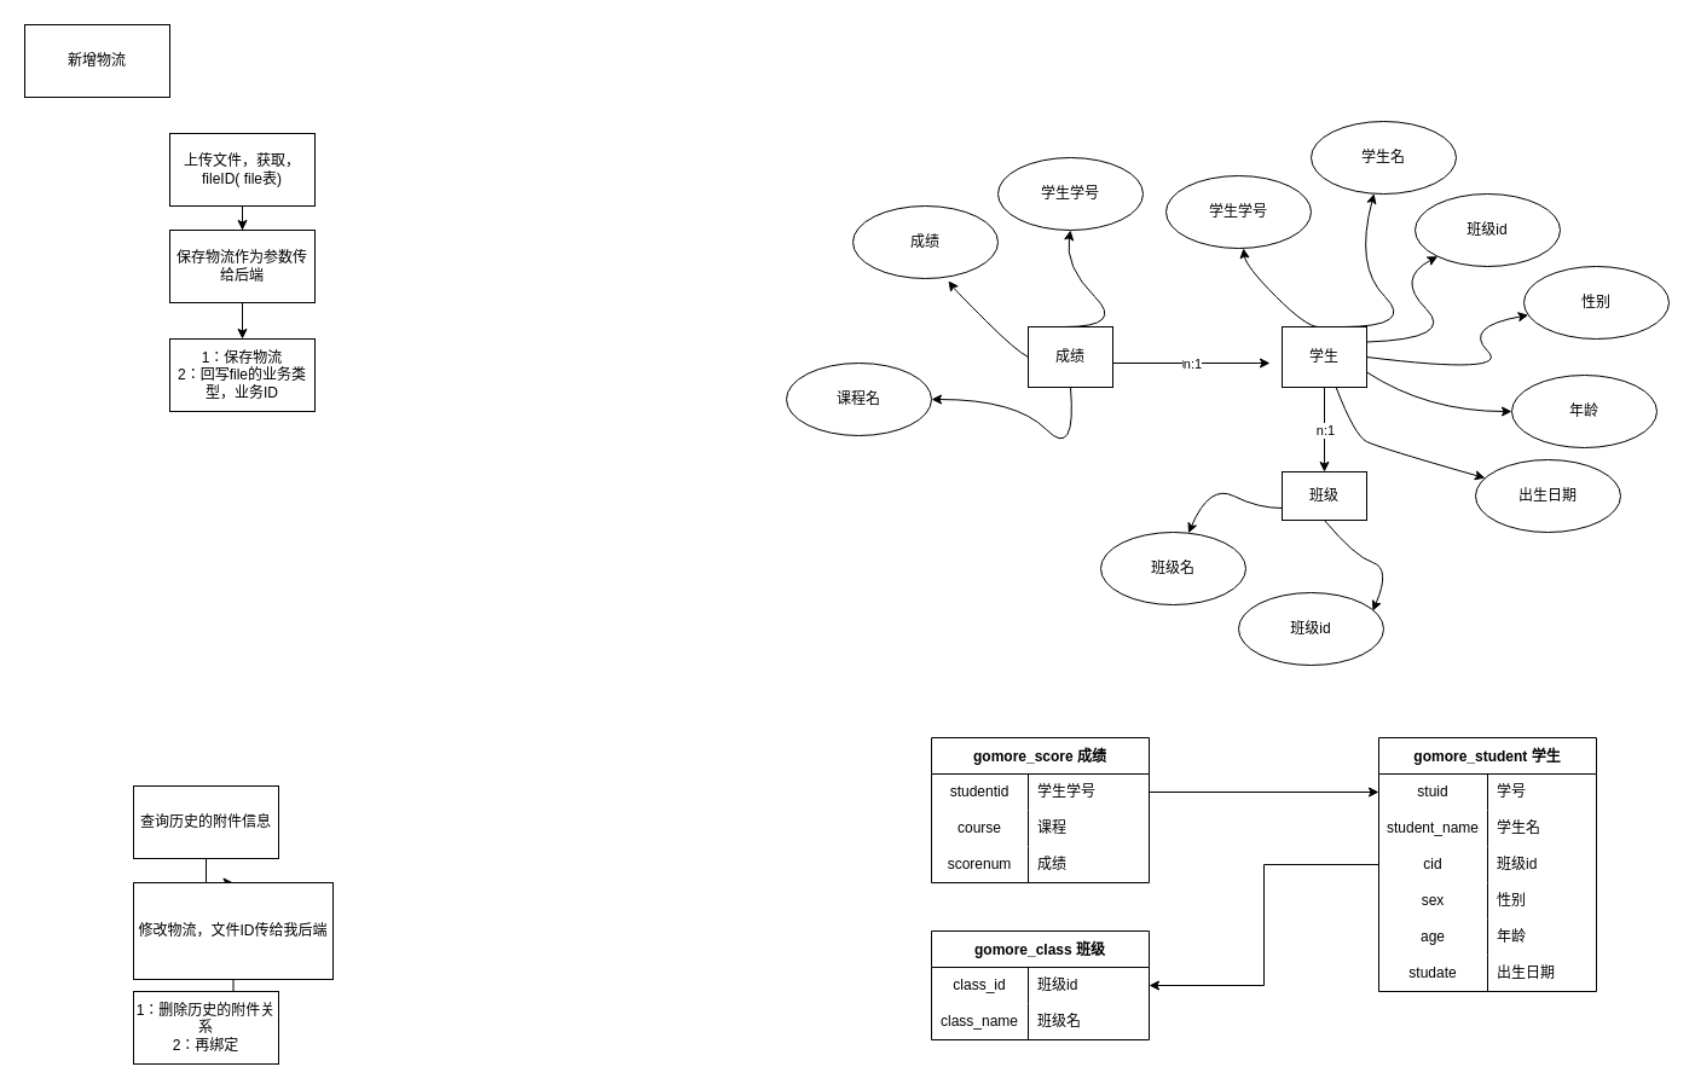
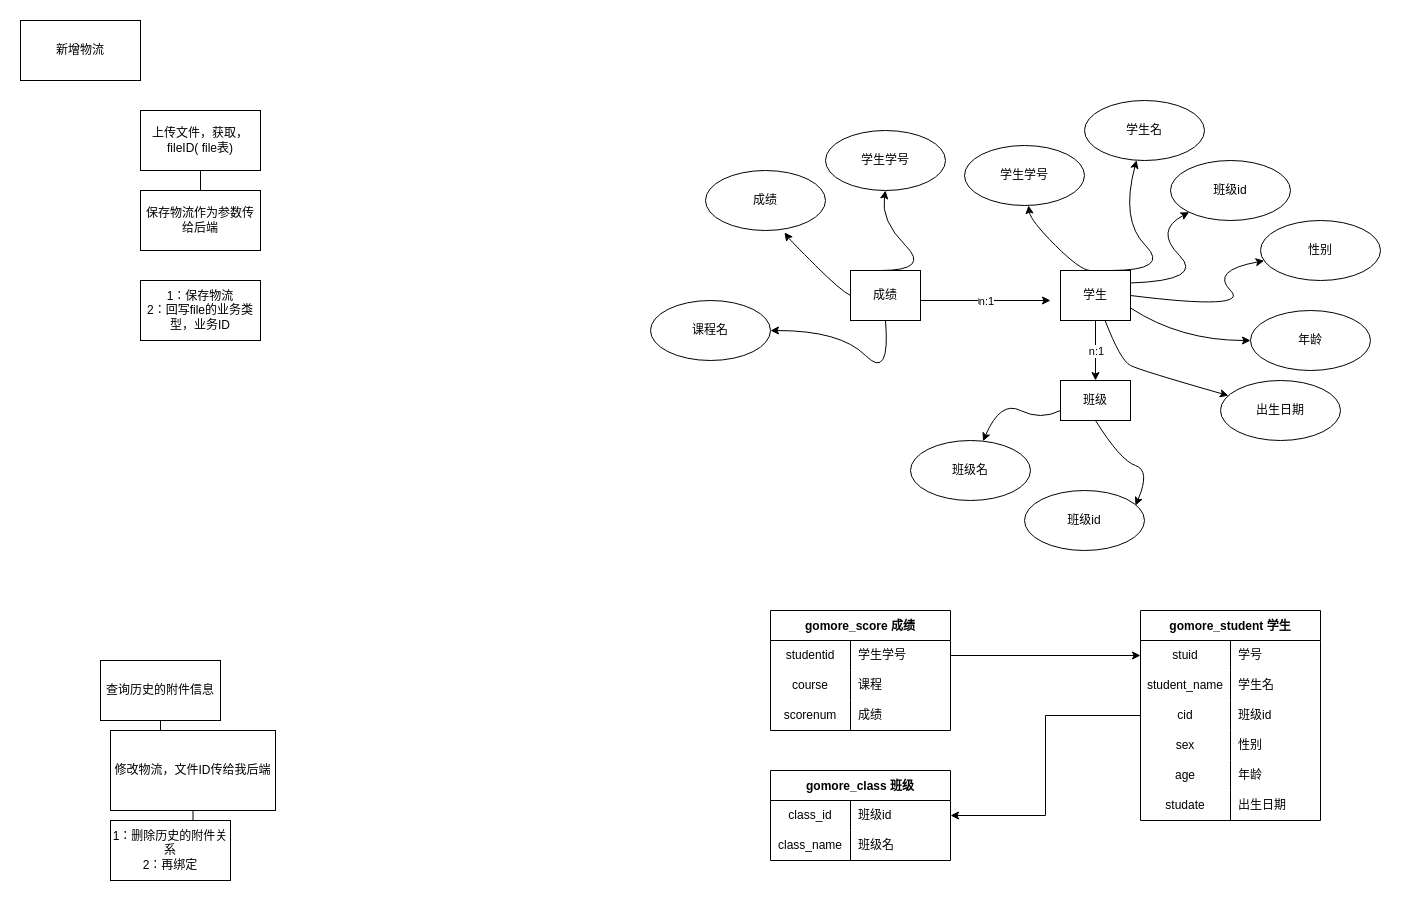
- <mxCell id="69" style="edgeStyle=orthogonalEdgeStyle;rounded=0;orthogonalLoop=1;jettySize=auto;html=1;" edge="1" parent="1" source="70" target="72"><mxGeometry relative="1" as="geometry" /></mxCell>
+ <mxCell id="69" style="edgeStyle=orthogonalEdgeStyle;rounded=0;orthogonalLoop=1;jettySize=auto;html=1;endArrow=none;" edge="1" parent="1" source="70" target="72"><mxGeometry relative="1" as="geometry" /></mxCell>
- <mxCell id="71" style="edgeStyle=orthogonalEdgeStyle;rounded=0;orthogonalLoop=1;jettySize=auto;html=1;" edge="1" parent="1" source="72" target="73"><mxGeometry relative="1" as="geometry" /></mxCell>
- <mxCell id="64" value="班级" style="rounded=0;whiteSpace=wrap;html=1;" parent="1" vertex="1"><mxGeometry x="1060" y="390" width="70" height="40" as="geometry" /></mxCell>
+ <mxCell id="64" value="班级" style="rounded=0;whiteSpace=wrap;html=1;" parent="1" vertex="1"><mxGeometry x="1060" y="380" width="70" height="40" as="geometry" /></mxCell>
- <mxCell id="76" value="查询历史的附件信息" style="rounded=0;whiteSpace=wrap;html=1;" vertex="1" parent="1"><mxGeometry x="110" y="650" width="120" height="60" as="geometry" /></mxCell>
+ <mxCell id="76" value="查询历史的附件信息" style="rounded=0;whiteSpace=wrap;html=1;" vertex="1" parent="1"><mxGeometry x="100" y="660" width="120" height="60" as="geometry" /></mxCell>
